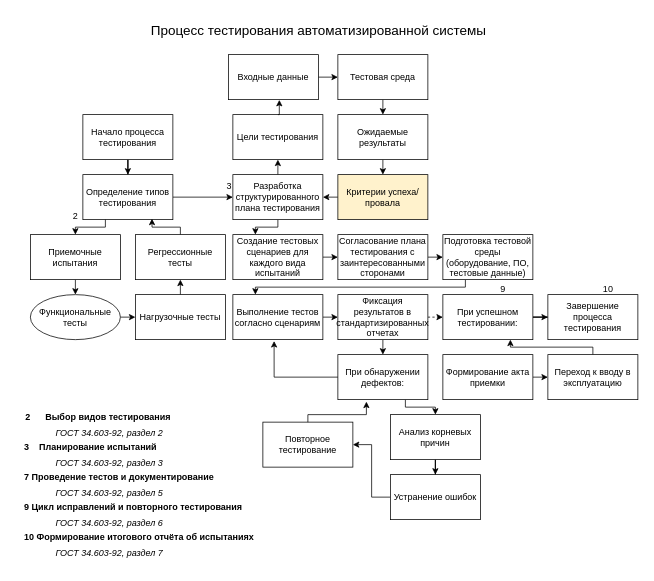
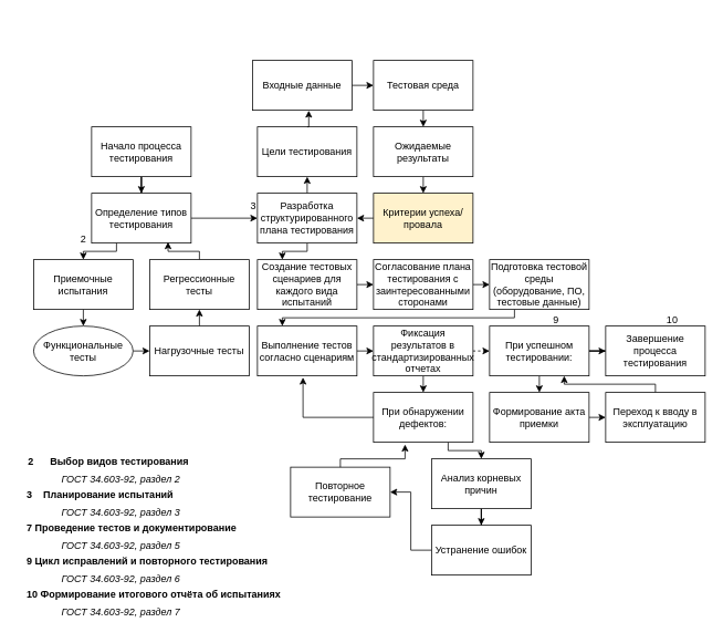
- <mxCell id="3" value="&lt;font style=&quot;font-size: 18px;&quot;&gt;Процесс тестирования автоматизированной системы&lt;/font&gt;" style="text;html=1;align=center;verticalAlign=middle;resizable=0;points=[];autosize=1;strokeColor=none;fillColor=none;" vertex="1" parent="1"><mxGeometry x="189" y="20" width="470" height="40" as="geometry" /></mxCell>
+ <mxCell id="50" style="edgeStyle=orthogonalEdgeStyle;rounded=0;orthogonalLoop=1;jettySize=auto;html=1;exitX=0.5;exitY=1;exitDx=0;exitDy=0;entryX=0.5;entryY=0;entryDx=0;entryDy=0;" edge="1" parent="1" source="52" target="54"><mxGeometry relative="1" as="geometry" /></mxCell>
